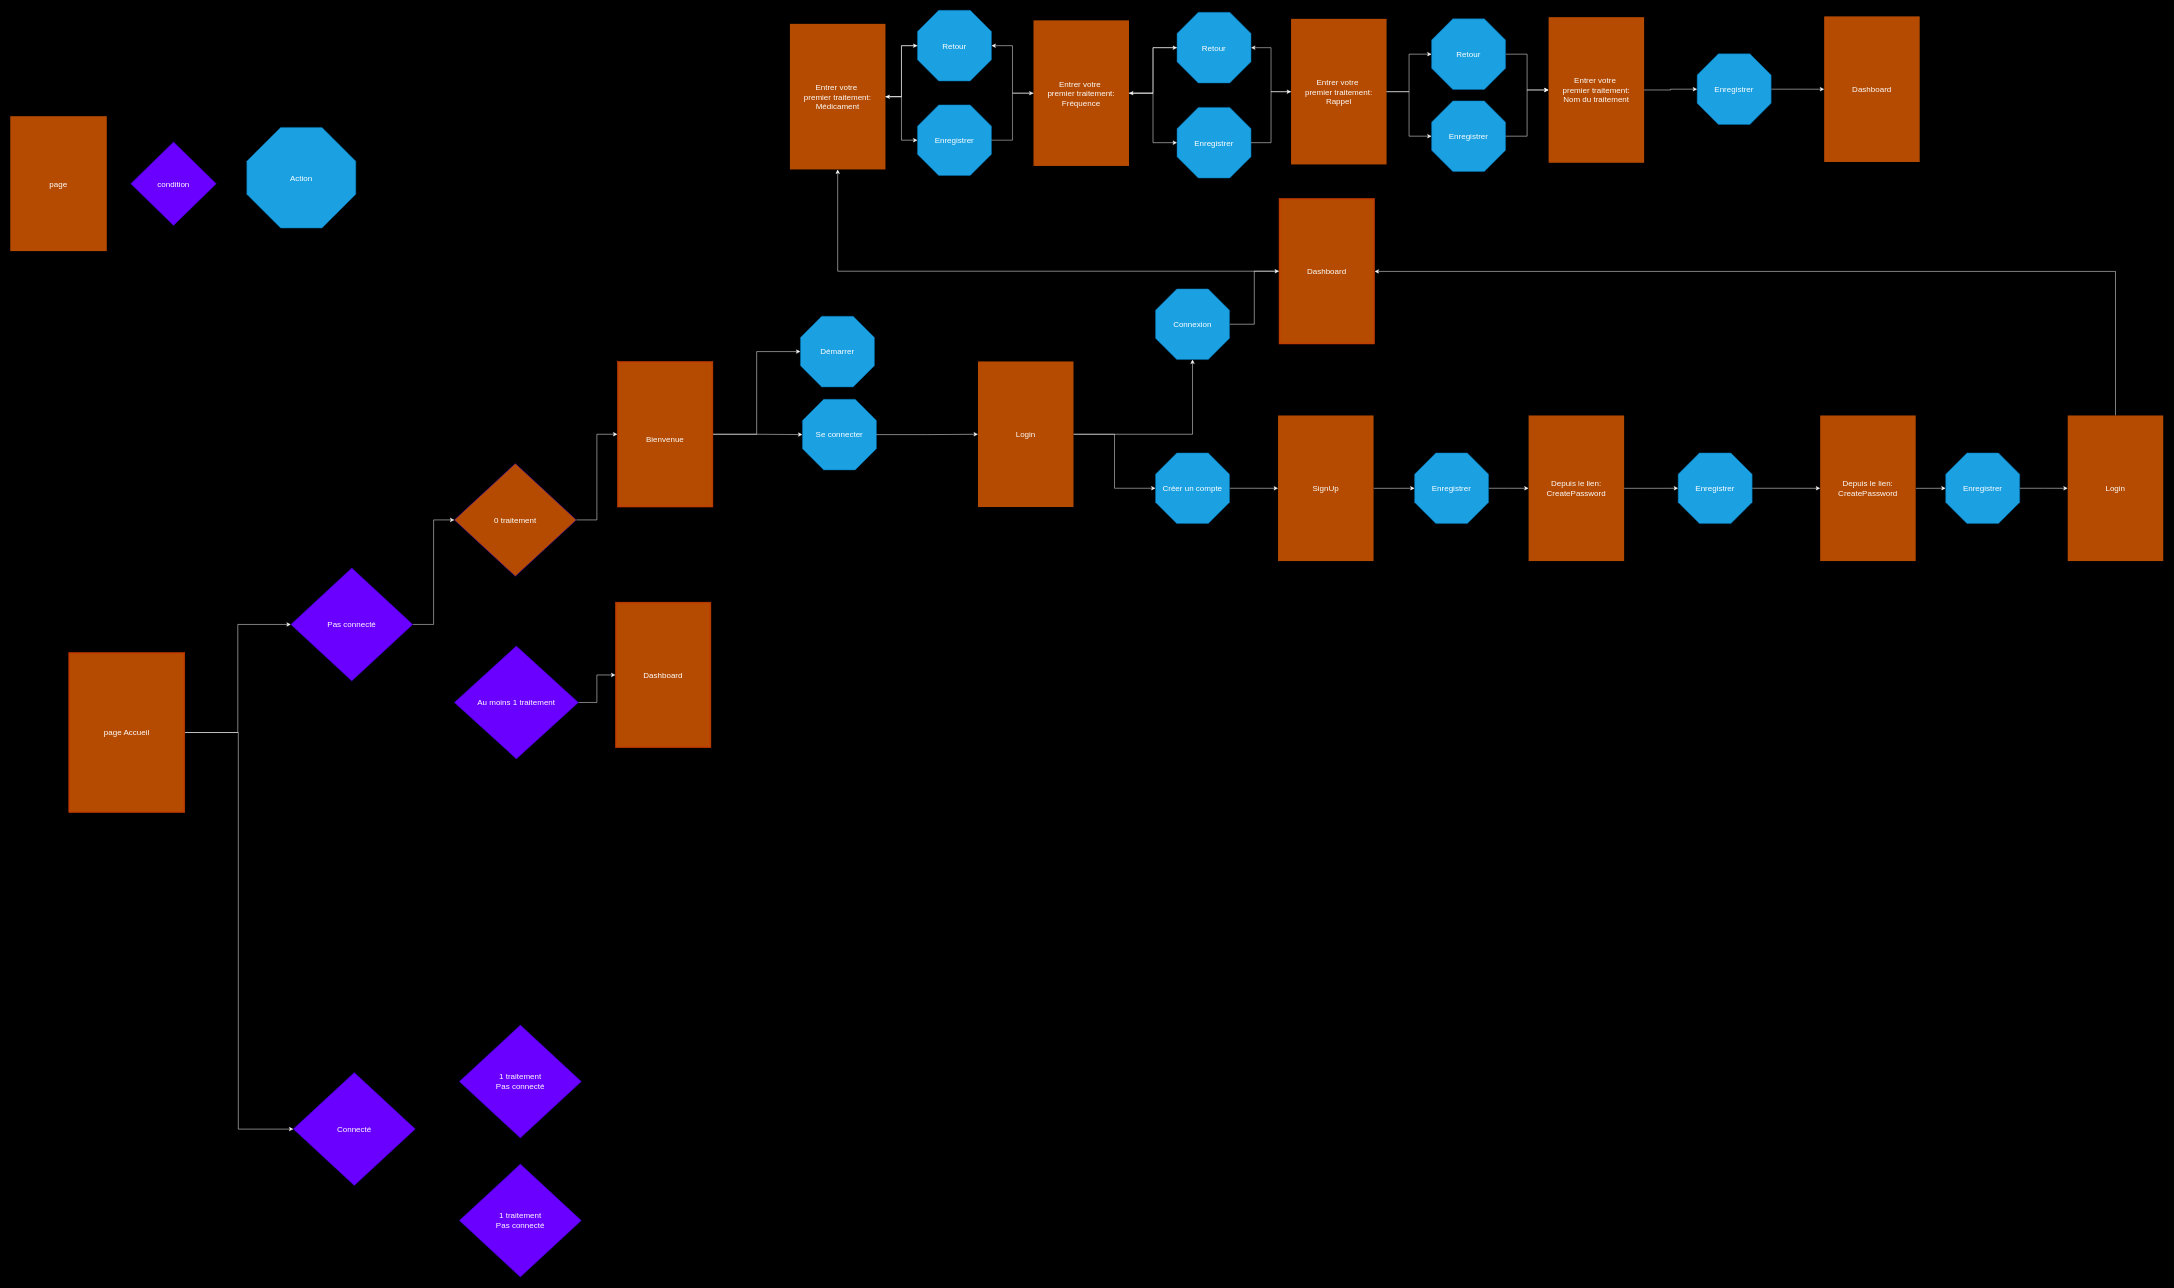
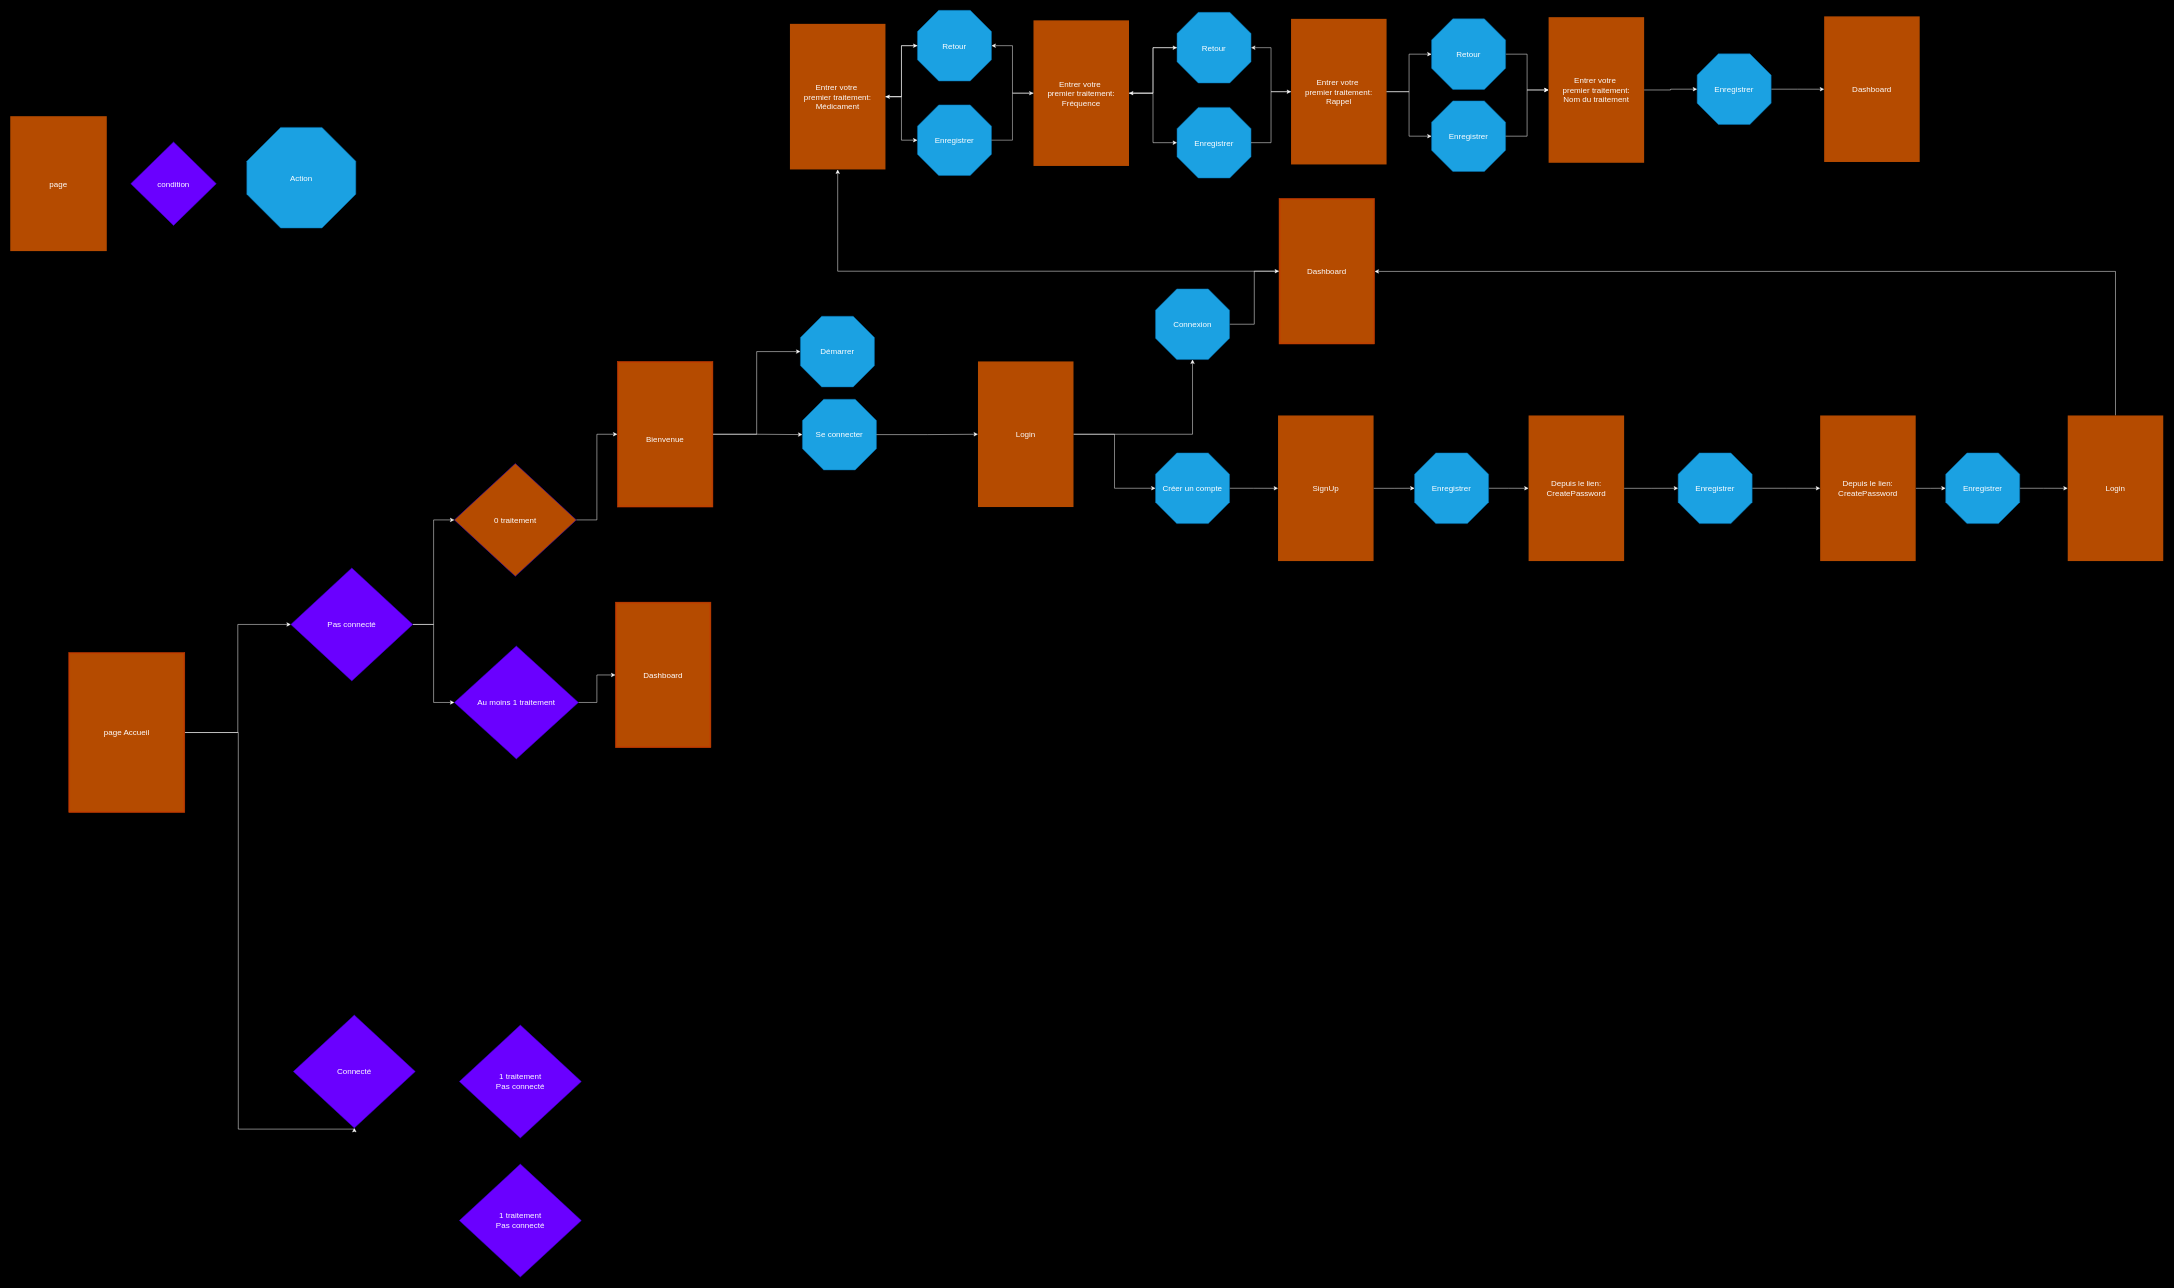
- <mxCell id="4" style="edgeStyle=orthogonalEdgeStyle;rounded=0;orthogonalLoop=1;jettySize=auto;html=1;" edge="1" parent="1" source="8" target="17"><mxGeometry relative="1" as="geometry" /></mxCell>
+ <mxCell id="6" style="edgeStyle=orthogonalEdgeStyle;rounded=0;orthogonalLoop=1;jettySize=auto;html=1;strokeColor=#FFFFFF;" edge="1" parent="1" source="8" target="19"><mxGeometry relative="1" as="geometry" /></mxCell>
- <mxCell id="25" value="Connecté" style="rhombus;whiteSpace=wrap;html=1;fontSize=16;fillColor=#6a00ff;fontColor=#ffffff;strokeColor=#3700CC;labelBackgroundColor=none;" vertex="1" parent="1"><mxGeometry x="586" y="2144" width="243.89" height="225.75" as="geometry" /></mxCell>
+ <mxCell id="25" value="Connecté" style="rhombus;whiteSpace=wrap;html=1;fontSize=16;fillColor=#6a00ff;fontColor=#ffffff;strokeColor=#3700CC;labelBackgroundColor=none;" vertex="1" parent="1"><mxGeometry x="586" y="2029" width="243.89" height="225.75" as="geometry" /></mxCell>
